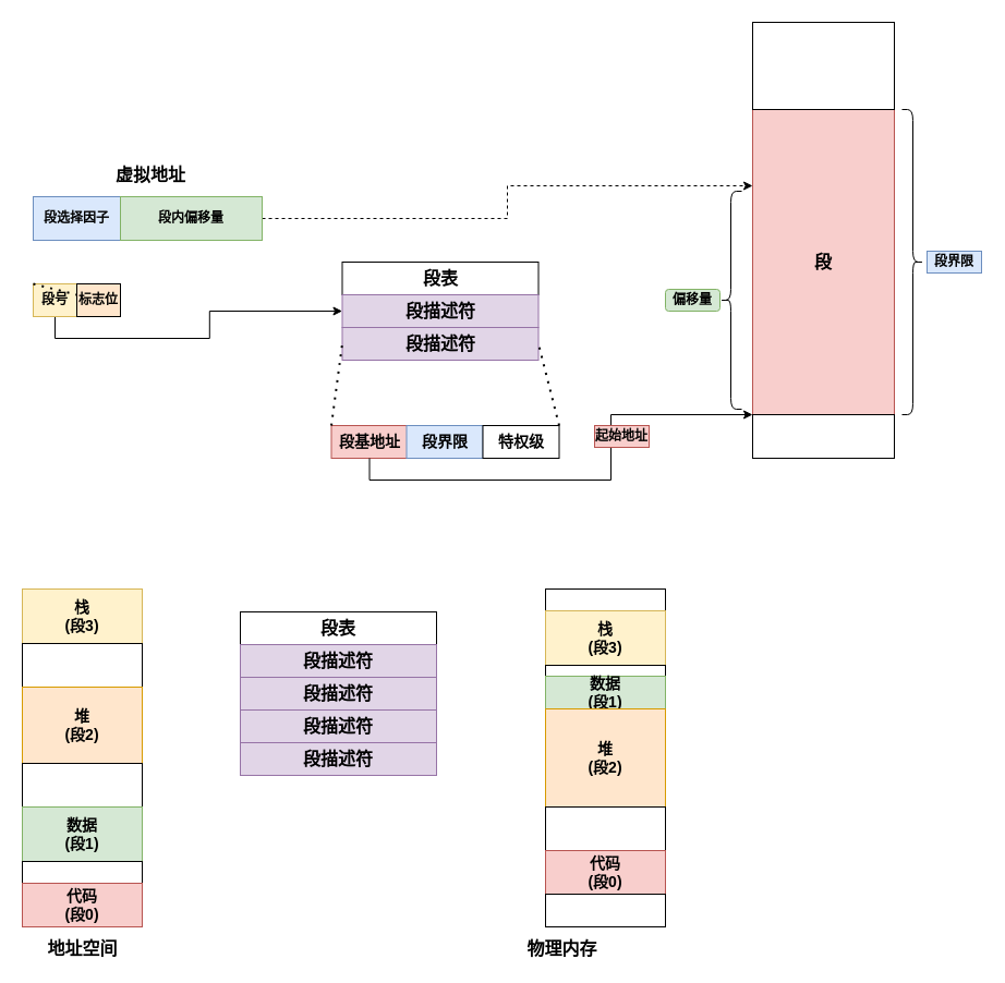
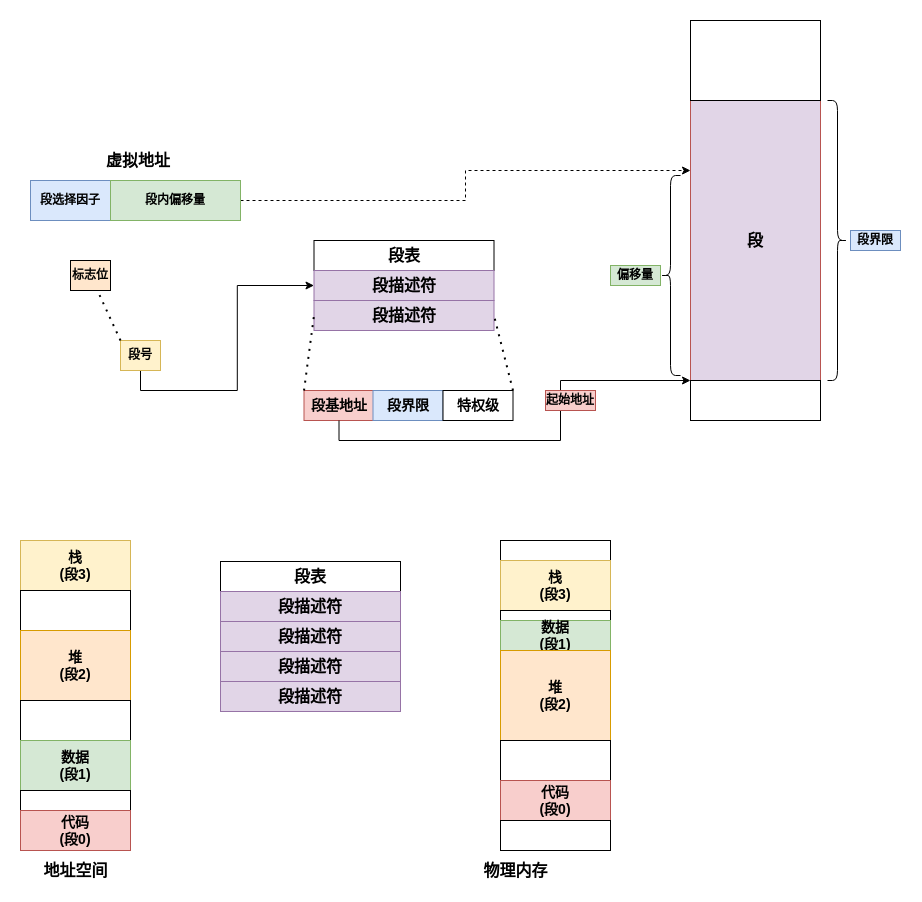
- <mxCell id="39" value="&lt;b&gt;&lt;font style=&quot;font-size: 16px&quot;&gt;段&lt;/font&gt;&lt;/b&gt;" style="rounded=0;whiteSpace=wrap;html=1;fillColor=#f8cecc;strokeColor=#b85450;" vertex="1" parent="1"><mxGeometry x="690" y="100" width="130" height="280" as="geometry" /></mxCell>
+ <mxCell id="39" value="&lt;b&gt;&lt;font style=&quot;font-size: 16px&quot;&gt;段&lt;/font&gt;&lt;/b&gt;" style="rounded=0;whiteSpace=wrap;html=1;fillColor=#e1d5e7;strokeColor=#b85450;" vertex="1" parent="1"><mxGeometry x="690" y="100" width="130" height="280" as="geometry" /></mxCell>
- <mxCell id="36" value="&lt;b&gt;段号&lt;/b&gt;" style="rounded=0;whiteSpace=wrap;html=1;fillColor=#fff2cc;strokeColor=#d6b656;" vertex="1" parent="1"><mxGeometry x="30" y="260" width="40" height="30" as="geometry" /></mxCell>
+ <mxCell id="36" value="&lt;b&gt;段号&lt;/b&gt;" style="rounded=0;whiteSpace=wrap;html=1;fillColor=#fff2cc;strokeColor=#d6b656;" vertex="1" parent="1"><mxGeometry x="120" y="340" width="40" height="30" as="geometry" /></mxCell>
- <mxCell id="44" value="&lt;b&gt;偏移量&lt;/b&gt;" style="whiteSpace=wrap;html=1;fillColor=#d5e8d4;strokeColor=#82b366;rounded=1;" vertex="1" parent="1"><mxGeometry x="610" y="265" width="50" height="20" as="geometry" /></mxCell>
+ <mxCell id="44" value="&lt;b&gt;偏移量&lt;/b&gt;" style="rounded=0;whiteSpace=wrap;html=1;fillColor=#d5e8d4;strokeColor=#82b366;" vertex="1" parent="1"><mxGeometry x="610" y="265" width="50" height="20" as="geometry" /></mxCell>
